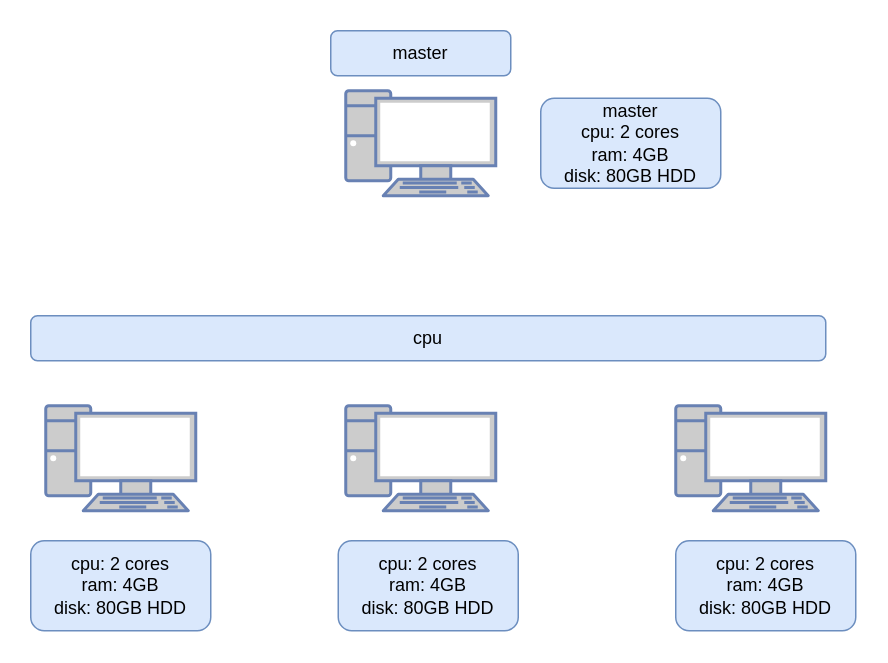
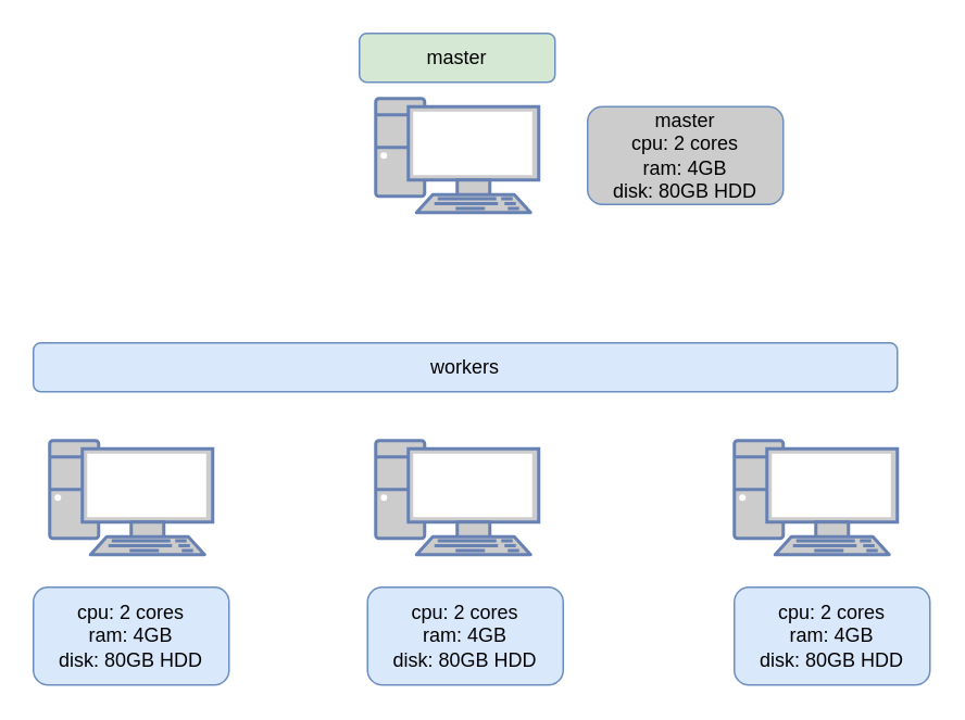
- <mxCell id="7" value="master" style="rounded=1;whiteSpace=wrap;html=1;fillColor=#dae8fc;strokeColor=#6c8ebf;" vertex="1" parent="2"><mxGeometry x="200" width="120" height="30" as="geometry" /></mxCell>
+ <mxCell id="7" value="master" style="rounded=1;whiteSpace=wrap;html=1;fillColor=#d5e8d4;strokeColor=#6c8ebf;" vertex="1" parent="2"><mxGeometry x="200" width="120" height="30" as="geometry" /></mxCell>
- <mxCell id="13" value="master&lt;br&gt;cpu: 2 cores&lt;br&gt;ram: 4GB&lt;br&gt;disk: 80GB HDD" style="rounded=1;whiteSpace=wrap;html=1;fillColor=#dae8fc;strokeColor=#6c8ebf;" vertex="1" parent="2"><mxGeometry x="340" y="45" width="120" height="60" as="geometry" /></mxCell>
+ <mxCell id="13" value="master&lt;br&gt;cpu: 2 cores&lt;br&gt;ram: 4GB&lt;br&gt;disk: 80GB HDD" style="rounded=1;whiteSpace=wrap;html=1;fillColor=#cccccc;strokeColor=#6c8ebf;" vertex="1" parent="2"><mxGeometry x="340" y="45" width="120" height="60" as="geometry" /></mxCell>
- <mxCell id="8" value="cpu" style="rounded=1;whiteSpace=wrap;html=1;fillColor=#dae8fc;strokeColor=#6c8ebf;" vertex="1" parent="2"><mxGeometry y="190" width="530" height="30" as="geometry" /></mxCell>
+ <mxCell id="8" value="workers" style="rounded=1;whiteSpace=wrap;html=1;fillColor=#dae8fc;strokeColor=#6c8ebf;" vertex="1" parent="2"><mxGeometry y="190" width="530" height="30" as="geometry" /></mxCell>
